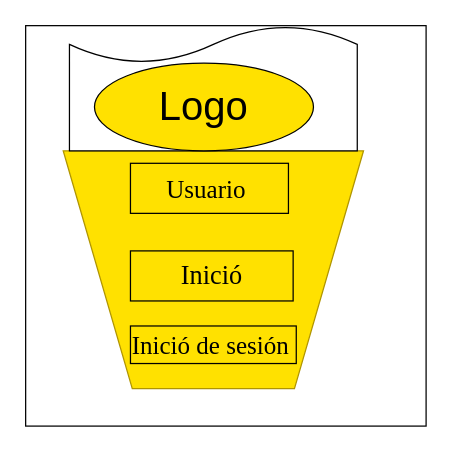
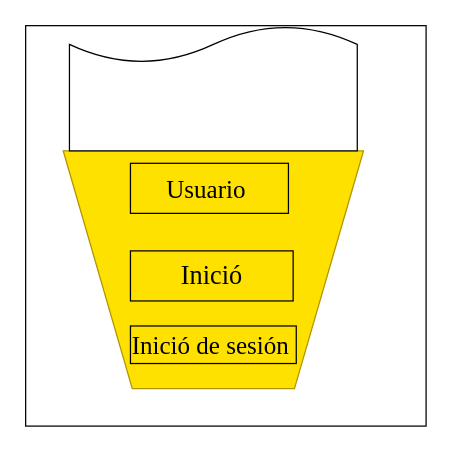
- <mxCell id="8" value="&lt;font style=&quot;font-size: 32px&quot;&gt;Logo&lt;/font&gt;" style="ellipse;whiteSpace=wrap;html=1;fillColor=#FFE100;gradientColor=none;fontSize=15;" vertex="1" parent="1"><mxGeometry x="75" y="50" width="175" height="70" as="geometry" /></mxCell>
